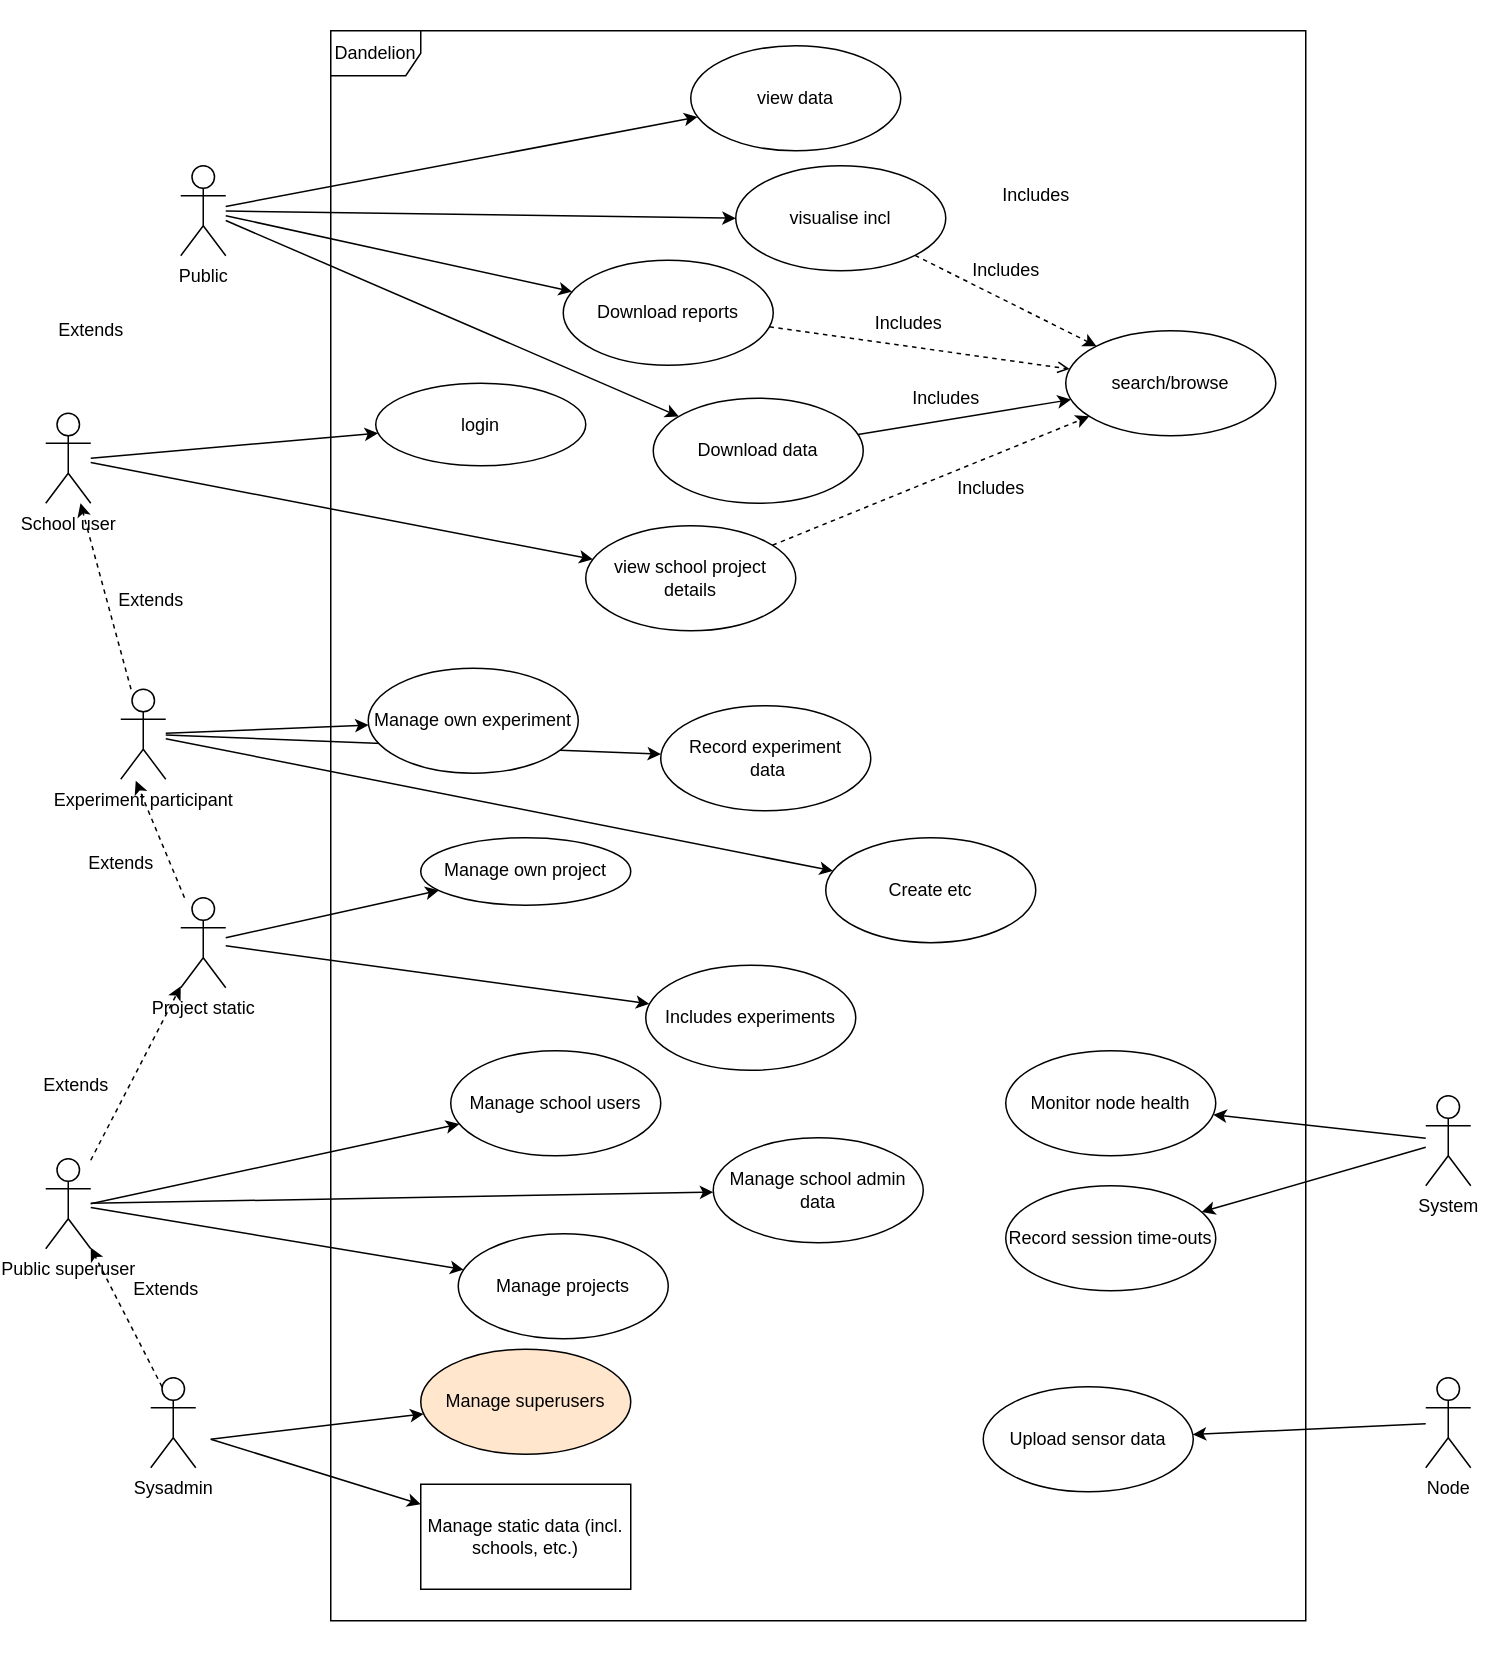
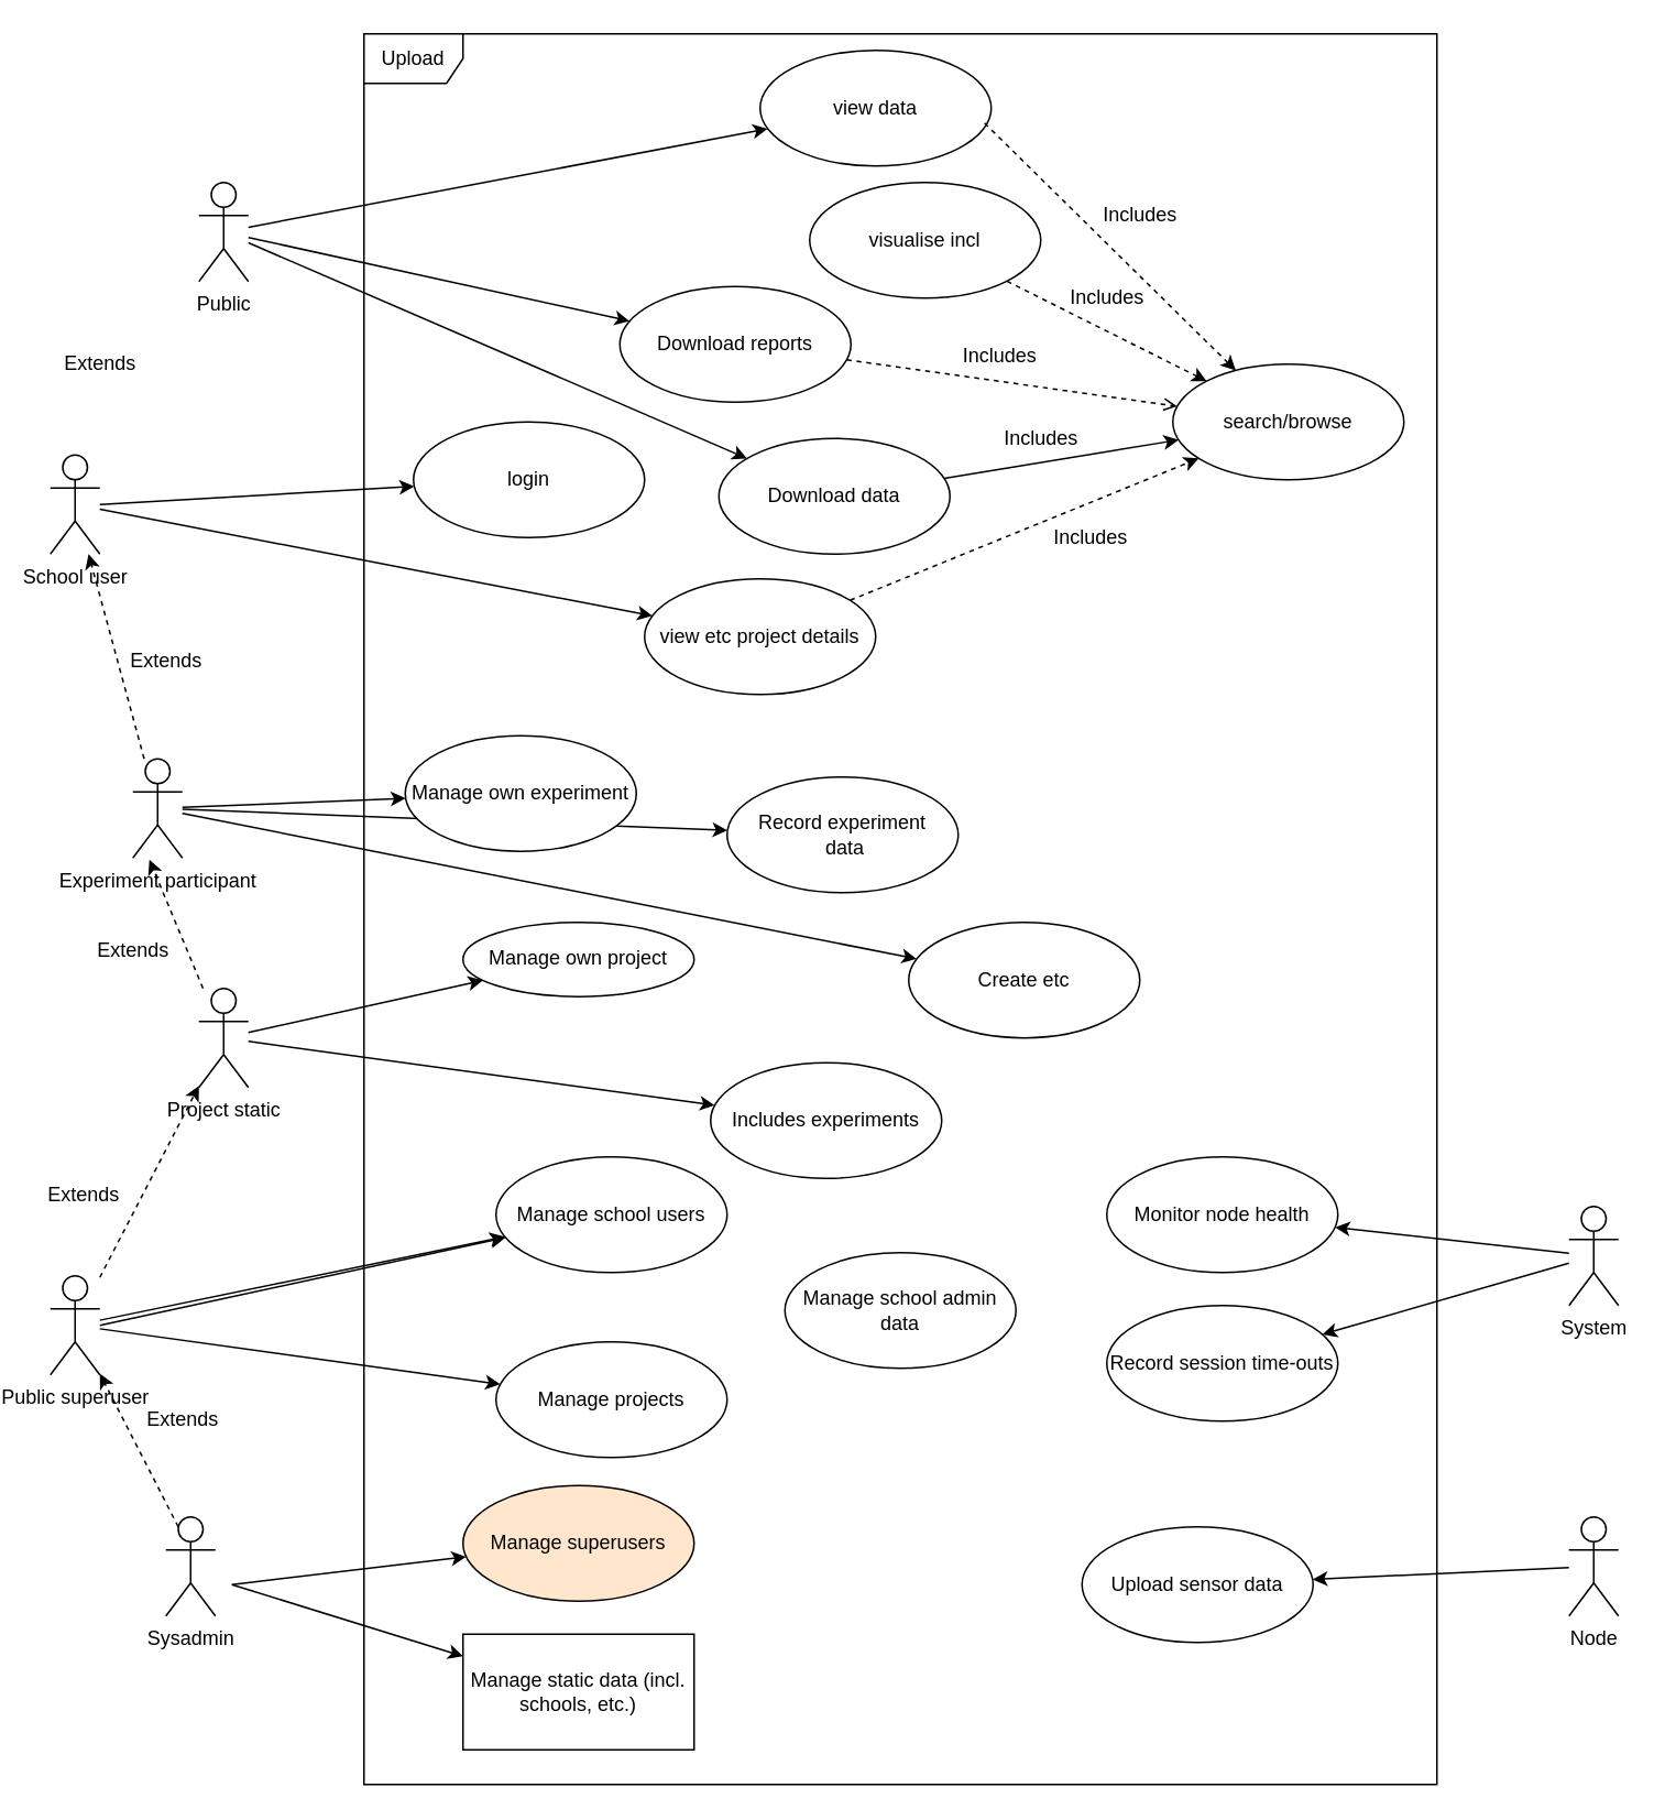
- <mxCell id="2" value="Dandelion" style="shape=umlFrame;whiteSpace=wrap;html=1;" parent="1" vertex="1"><mxGeometry x="220" y="20" width="650" height="1060" as="geometry" /></mxCell>
+ <mxCell id="2" value="Upload" style="shape=umlFrame;whiteSpace=wrap;html=1;" parent="1" vertex="1"><mxGeometry x="220" y="20" width="650" height="1060" as="geometry" /></mxCell>
- <mxCell id="3" style="edgeStyle=none;rounded=0;orthogonalLoop=1;jettySize=auto;html=1;entryX=0;entryY=0.5;entryDx=0;entryDy=0;" parent="1" source="4" target="15" edge="1"><mxGeometry relative="1" as="geometry" /></mxCell>
+ <mxCell id="18" style="edgeStyle=none;rounded=0;orthogonalLoop=1;jettySize=auto;html=1;dashed=1;exitX=0.971;exitY=0.629;exitDx=0;exitDy=0;exitPerimeter=0;" parent="1" source="17" target="11" edge="1"><mxGeometry relative="1" as="geometry"><mxPoint x="490" y="195" as="sourcePoint" /><mxPoint x="600" y="195" as="targetPoint" /></mxGeometry></mxCell>
- <mxCell id="25" value="login" style="ellipse;whiteSpace=wrap;html=1;" parent="1" vertex="1"><mxGeometry x="250" y="255" width="140" height="55" as="geometry" /></mxCell>
+ <mxCell id="25" value="login" style="ellipse;whiteSpace=wrap;html=1;" parent="1" vertex="1"><mxGeometry x="250" y="255" width="140" height="70" as="geometry" /></mxCell>
- <mxCell id="21" value="view school project details" style="ellipse;whiteSpace=wrap;html=1;" parent="1" vertex="1"><mxGeometry x="390" y="350" width="140" height="70" as="geometry" /></mxCell>
+ <mxCell id="21" value="view etc project details" style="ellipse;whiteSpace=wrap;html=1;" parent="1" vertex="1"><mxGeometry x="390" y="350" width="140" height="70" as="geometry" /></mxCell>
- <mxCell id="40" style="edgeStyle=none;rounded=0;orthogonalLoop=1;jettySize=auto;html=1;" parent="1" source="9" target="38" edge="1"><mxGeometry relative="1" as="geometry"><mxPoint x="70" y="773" as="sourcePoint" /><mxPoint x="310.37" y="760.594" as="targetPoint" /></mxGeometry></mxCell>
+ <mxCell id="40" style="edgeStyle=none;rounded=0;orthogonalLoop=1;jettySize=auto;html=1;" parent="1" source="9" target="37" edge="1"><mxGeometry relative="1" as="geometry"><mxPoint x="70" y="773" as="sourcePoint" /><mxPoint x="310.37" y="760.594" as="targetPoint" /></mxGeometry></mxCell>
- <mxCell id="34" value="Manage projects" style="ellipse;whiteSpace=wrap;html=1;" parent="1" vertex="1"><mxGeometry x="305" y="822" width="140" height="70" as="geometry" /></mxCell>
+ <mxCell id="34" value="Manage projects" style="ellipse;whiteSpace=wrap;html=1;" parent="1" vertex="1"><mxGeometry x="300" y="812" width="140" height="70" as="geometry" /></mxCell>
